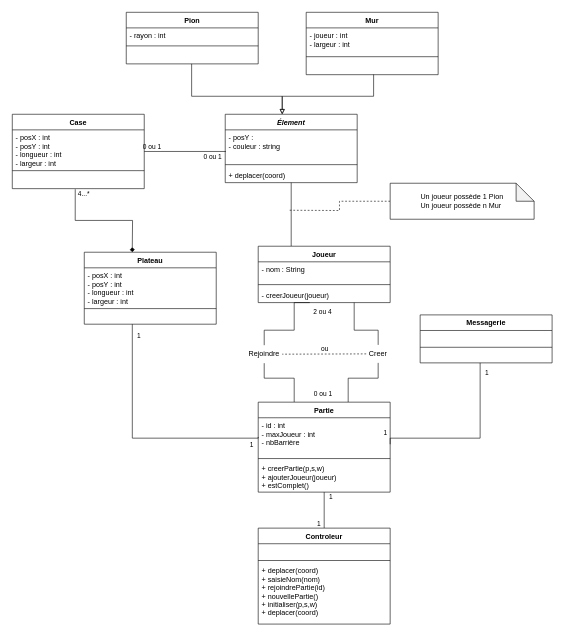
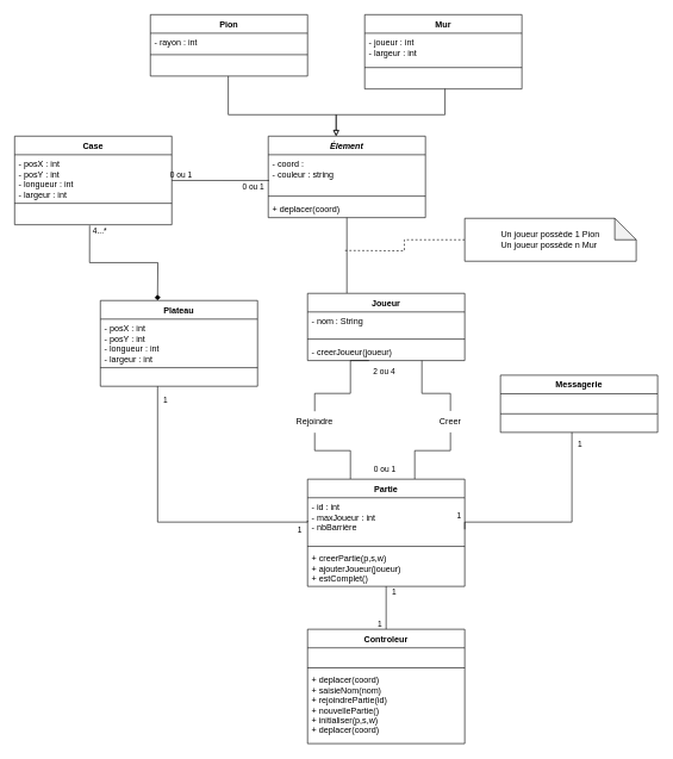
- <mxCell id="30" value="- posY : &#10;- couleur : string&#10;" style="text;strokeColor=none;fillColor=none;align=left;verticalAlign=top;spacingLeft=4;spacingRight=4;overflow=hidden;rotatable=0;points=[[0,0.5],[1,0.5]];portConstraint=eastwest;" parent="29" vertex="1"><mxGeometry y="26" width="220" height="54" as="geometry" /></mxCell>
+ <mxCell id="30" value="- coord : &#10;- couleur : string&#10;" style="text;strokeColor=none;fillColor=none;align=left;verticalAlign=top;spacingLeft=4;spacingRight=4;overflow=hidden;rotatable=0;points=[[0,0.5],[1,0.5]];portConstraint=eastwest;" parent="29" vertex="1"><mxGeometry y="26" width="220" height="54" as="geometry" /></mxCell>
- <mxCell id="49" value="ou" style="html=1;verticalAlign=bottom;endArrow=none;dashed=1;endSize=8;edgeStyle=elbowEdgeStyle;elbow=vertical;curved=0;rounded=0;endFill=0;exitX=0;exitY=0.5;exitDx=0;exitDy=0;entryX=1;entryY=0.5;entryDx=0;entryDy=0;" parent="1" source="16" target="19" edge="1"><mxGeometry relative="1" as="geometry"><mxPoint x="560" y="589.5" as="sourcePoint" /><mxPoint x="480" y="589.5" as="targetPoint" /></mxGeometry></mxCell>
